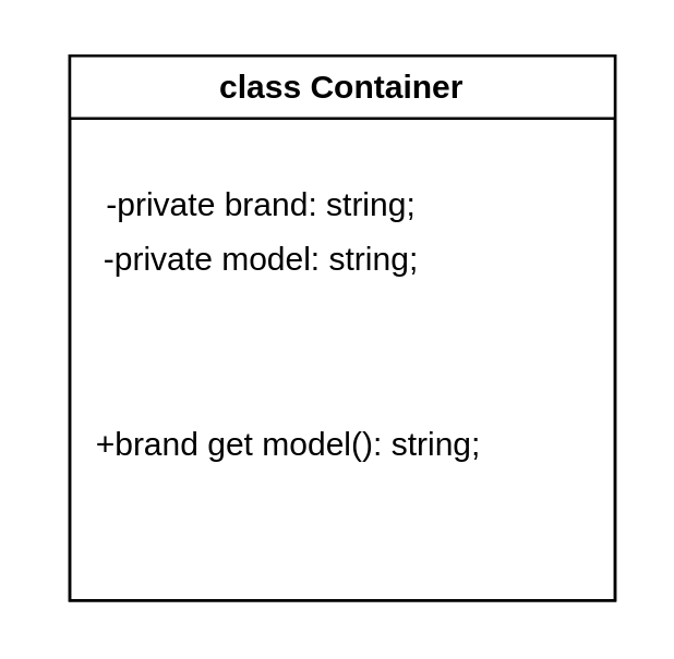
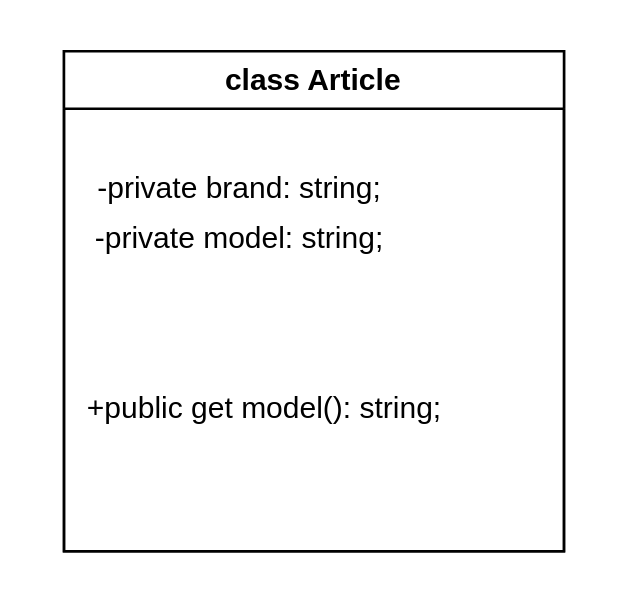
- <mxCell id="3" value="class Container" style="swimlane;whiteSpace=wrap;html=1;" vertex="1" parent="1"><mxGeometry x="25" y="20" width="200" height="200" as="geometry" /></mxCell>
+ <mxCell id="3" value="class Article" style="swimlane;whiteSpace=wrap;html=1;" vertex="1" parent="1"><mxGeometry x="25" y="20" width="200" height="200" as="geometry" /></mxCell>
- <mxCell id="6" value="+brand get model(): string;" style="text;html=1;align=center;verticalAlign=middle;resizable=0;points=[];autosize=1;strokeColor=none;fillColor=none;" vertex="1" parent="3"><mxGeometry x="-5" y="128" width="170" height="30" as="geometry" /></mxCell>
+ <mxCell id="6" value="+public get model(): string;" style="text;html=1;align=center;verticalAlign=middle;resizable=0;points=[];autosize=1;strokeColor=none;fillColor=none;" vertex="1" parent="3"><mxGeometry x="-5" y="128" width="170" height="30" as="geometry" /></mxCell>
